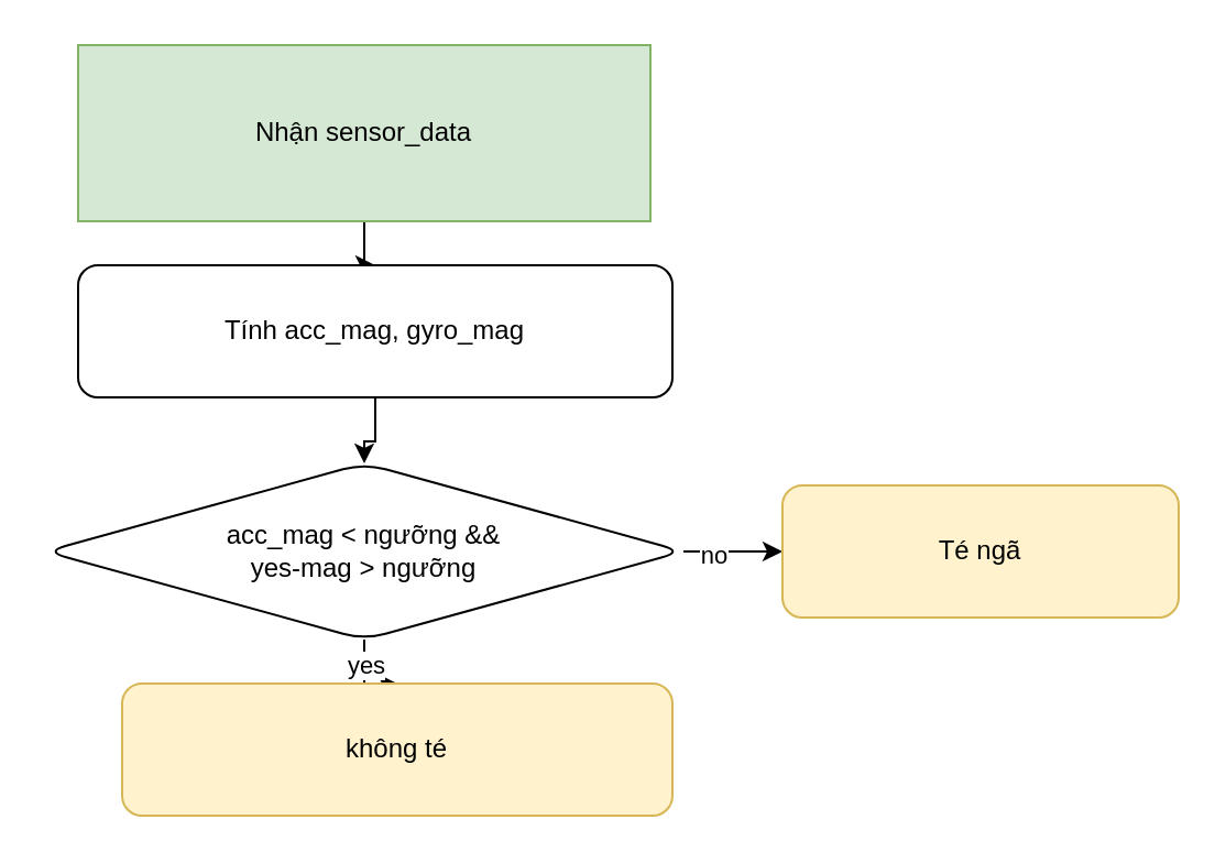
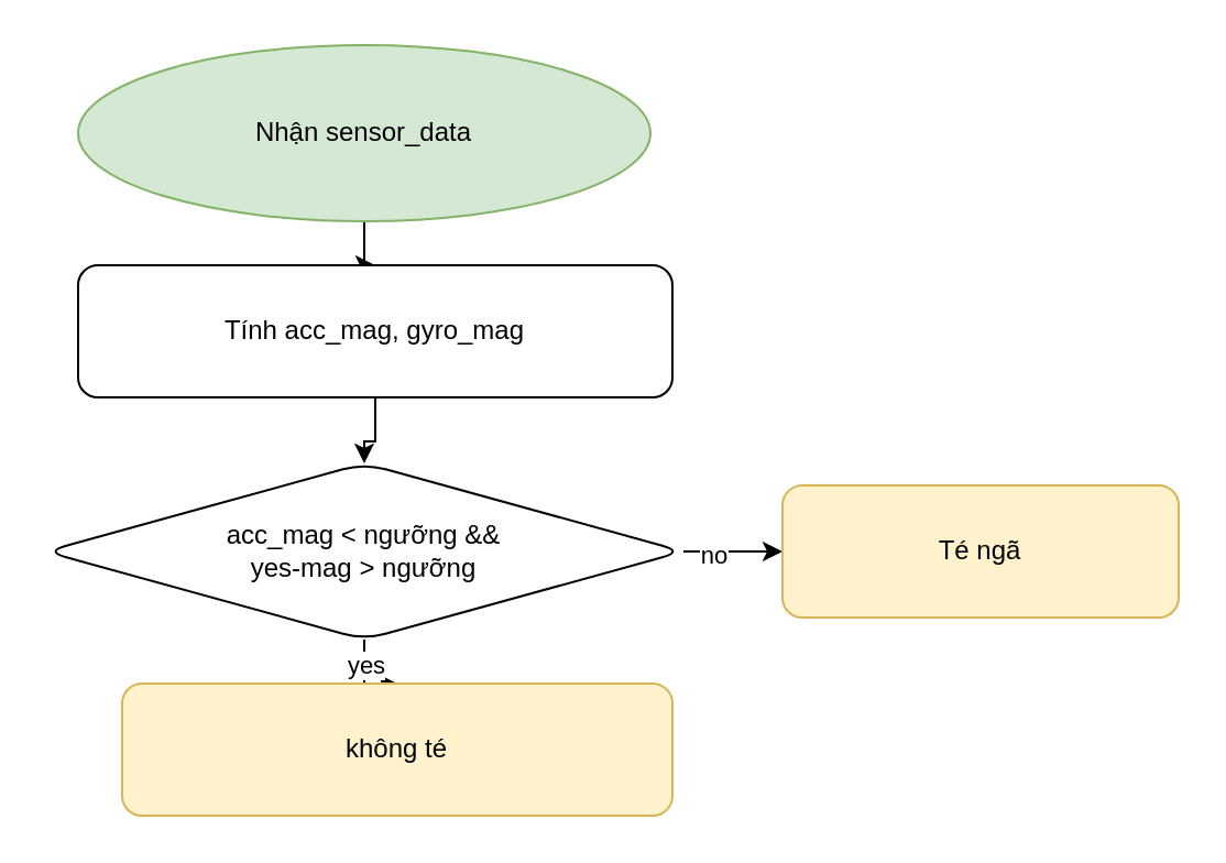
- <mxCell id="3" value="Nhận sensor_data" style="whiteSpace=wrap;html=1;fillColor=#d5e8d4;strokeColor=#82b366;rounded=0;" vertex="1" parent="1"><mxGeometry x="35" y="20" width="260" height="80" as="geometry" /></mxCell>
+ <mxCell id="3" value="Nhận sensor_data" style="ellipse;whiteSpace=wrap;html=1;fillColor=#d5e8d4;strokeColor=#82b366;" vertex="1" parent="1"><mxGeometry x="35" y="20" width="260" height="80" as="geometry" /></mxCell>
